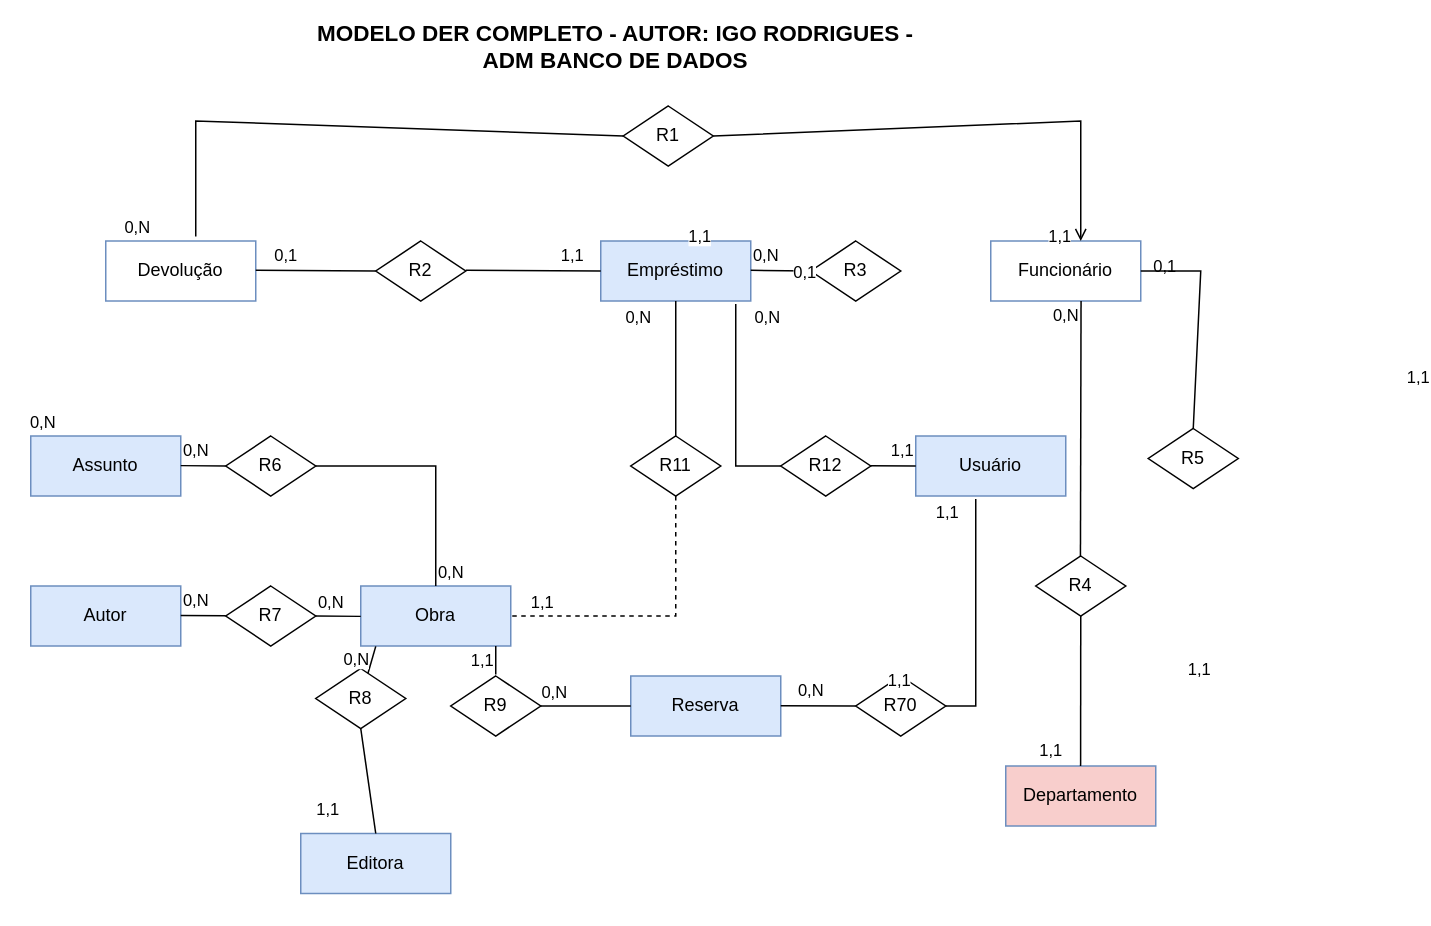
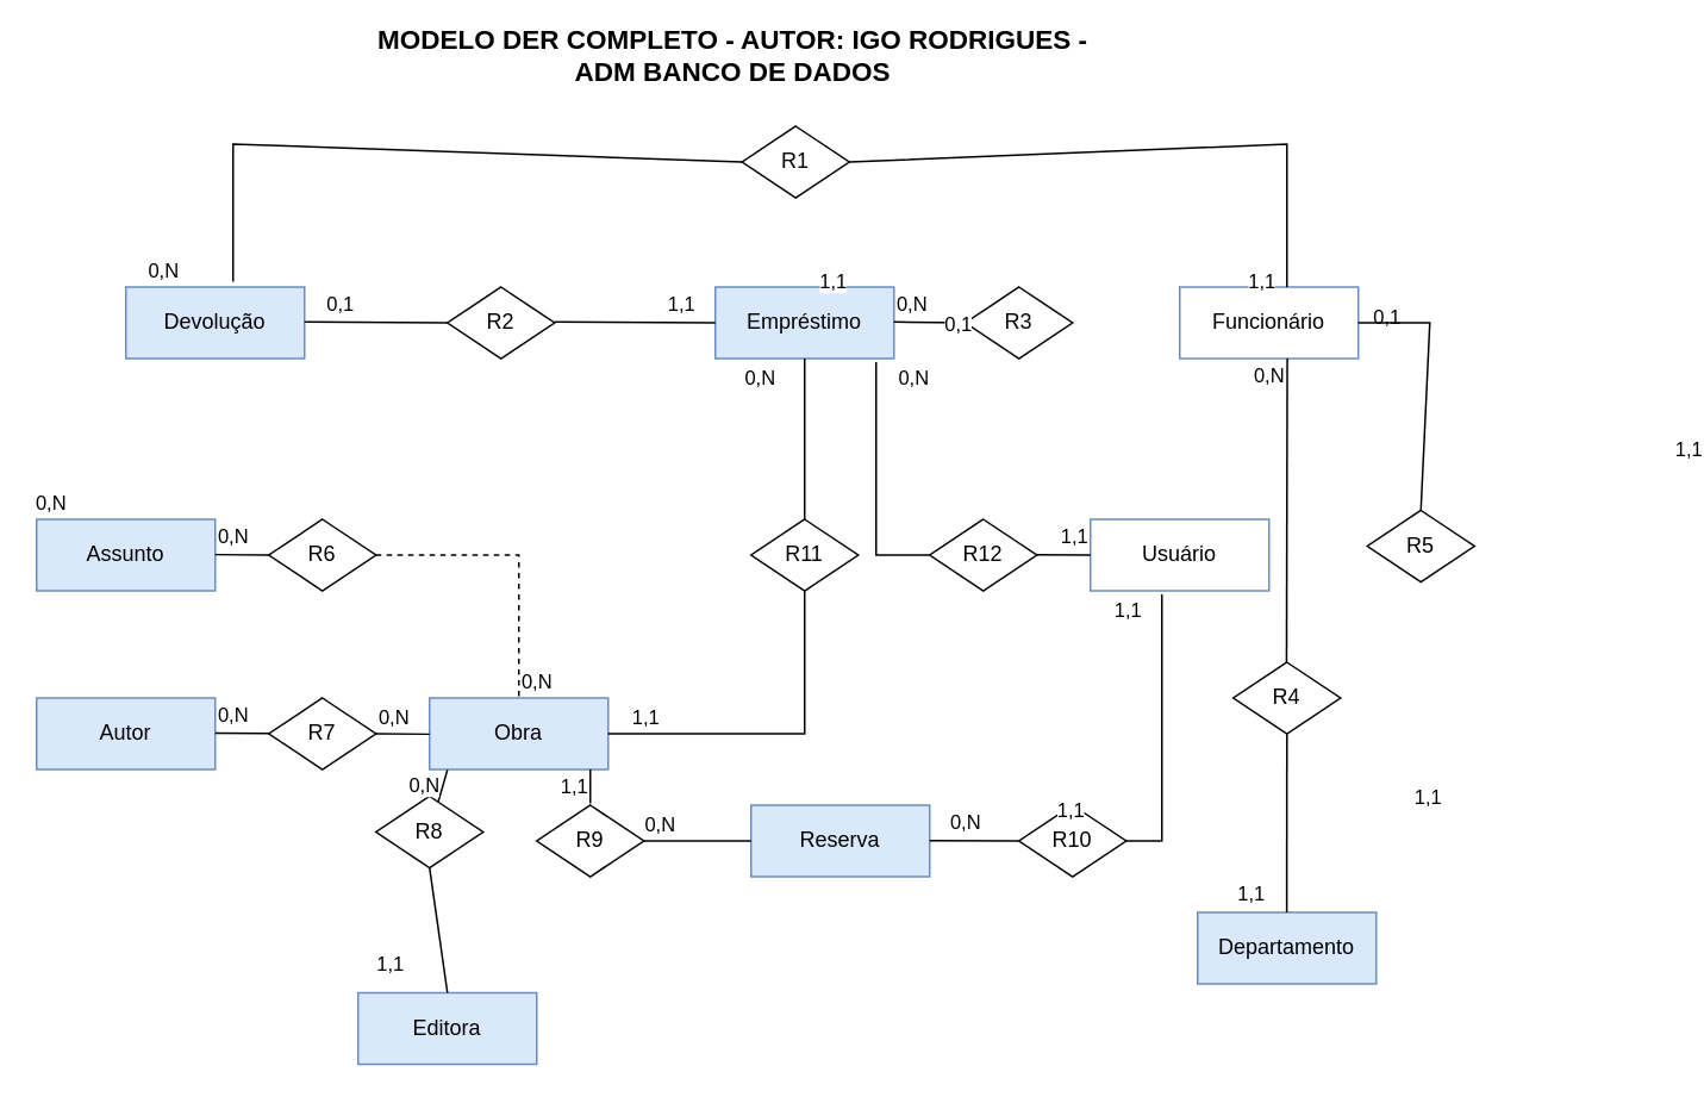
- <mxCell id="59" value="" style="endArrow=open;html=1;rounded=0;exitX=1;exitY=0.5;exitDx=0;exitDy=0;entryX=0.6;entryY=0;entryDx=0;entryDy=0;entryPerimeter=0;" edge="1" parent="1" source="24" target="6"><mxGeometry relative="1" as="geometry"><mxPoint x="550" y="80" as="sourcePoint" /><mxPoint x="550" y="190" as="targetPoint" /><Array as="points"><mxPoint x="720" y="80" /></Array></mxGeometry></mxCell>
+ <mxCell id="59" value="" style="endArrow=none;html=1;rounded=0;exitX=1;exitY=0.5;exitDx=0;exitDy=0;entryX=0.6;entryY=0;entryDx=0;entryDy=0;entryPerimeter=0;" edge="1" parent="1" source="24" target="6"><mxGeometry relative="1" as="geometry"><mxPoint x="550" y="80" as="sourcePoint" /><mxPoint x="550" y="190" as="targetPoint" /><Array as="points"><mxPoint x="720" y="80" /></Array></mxGeometry></mxCell>
- <mxCell id="3" value="Devolução" style="whiteSpace=wrap;html=1;align=center;fillColor=#ffffff;strokeColor=#6c8ebf;" vertex="1" parent="1"><mxGeometry x="70" y="160" width="100" height="40" as="geometry" /></mxCell>
+ <mxCell id="3" value="Devolução" style="whiteSpace=wrap;html=1;align=center;fillColor=#dae8fc;strokeColor=#6c8ebf;" vertex="1" parent="1"><mxGeometry x="70" y="160" width="100" height="40" as="geometry" /></mxCell>
- <mxCell id="7" value="Usuário" style="whiteSpace=wrap;html=1;align=center;fillColor=#dae8fc;strokeColor=#6c8ebf;" vertex="1" parent="1"><mxGeometry x="610" y="290" width="100" height="40" as="geometry" /></mxCell>
+ <mxCell id="7" value="Usuário" style="whiteSpace=wrap;html=1;align=center;fillColor=#ffffff;strokeColor=#6c8ebf;" vertex="1" parent="1"><mxGeometry x="610" y="290" width="100" height="40" as="geometry" /></mxCell>
- <mxCell id="70" value="" style="endArrow=none;html=1;rounded=0;exitX=1;exitY=0.5;exitDx=0;exitDy=0;entryX=0.5;entryY=0;entryDx=0;entryDy=0;" edge="1" parent="1" source="15" target="2"><mxGeometry relative="1" as="geometry"><mxPoint x="460" y="340" as="sourcePoint" /><mxPoint x="350" y="420" as="targetPoint" /><Array as="points"><mxPoint x="290" y="310" /></Array></mxGeometry></mxCell>
+ <mxCell id="70" value="" style="endArrow=none;html=1;rounded=0;exitX=1;exitY=0.5;exitDx=0;exitDy=0;entryX=0.5;entryY=0;entryDx=0;entryDy=0;dashed=1;" edge="1" parent="1" source="15" target="2"><mxGeometry relative="1" as="geometry"><mxPoint x="460" y="340" as="sourcePoint" /><mxPoint x="350" y="420" as="targetPoint" /><Array as="points"><mxPoint x="290" y="310" /></Array></mxGeometry></mxCell>
- <mxCell id="68" value="" style="endArrow=none;html=1;rounded=0;entryX=1;entryY=0.5;entryDx=0;entryDy=0;exitX=0.5;exitY=1;exitDx=0;exitDy=0;dashed=1;" edge="1" parent="1" source="16" target="2"><mxGeometry relative="1" as="geometry"><mxPoint x="390" y="290" as="sourcePoint" /><mxPoint x="370" y="428" as="targetPoint" /><Array as="points"><mxPoint x="450" y="410" /></Array></mxGeometry></mxCell>
+ <mxCell id="68" value="" style="endArrow=none;html=1;rounded=0;entryX=1;entryY=0.5;entryDx=0;entryDy=0;exitX=0.5;exitY=1;exitDx=0;exitDy=0;" edge="1" parent="1" source="16" target="2"><mxGeometry relative="1" as="geometry"><mxPoint x="390" y="290" as="sourcePoint" /><mxPoint x="370" y="428" as="targetPoint" /><Array as="points"><mxPoint x="450" y="410" /></Array></mxGeometry></mxCell>
- <mxCell id="20" value="R70" style="shape=rhombus;perimeter=rhombusPerimeter;whiteSpace=wrap;html=1;align=center;" vertex="1" parent="1"><mxGeometry x="570" y="450" width="60" height="40" as="geometry" /></mxCell>
+ <mxCell id="20" value="R10" style="shape=rhombus;perimeter=rhombusPerimeter;whiteSpace=wrap;html=1;align=center;" vertex="1" parent="1"><mxGeometry x="570" y="450" width="60" height="40" as="geometry" /></mxCell>
- <mxCell id="9" value="Departamento" style="whiteSpace=wrap;html=1;align=center;fillColor=#f8cecc;strokeColor=#6c8ebf;" vertex="1" parent="1"><mxGeometry x="670" y="510" width="100" height="40" as="geometry" /></mxCell>
+ <mxCell id="9" value="Departamento" style="whiteSpace=wrap;html=1;align=center;fillColor=#dae8fc;strokeColor=#6c8ebf;" vertex="1" parent="1"><mxGeometry x="670" y="510" width="100" height="40" as="geometry" /></mxCell>
